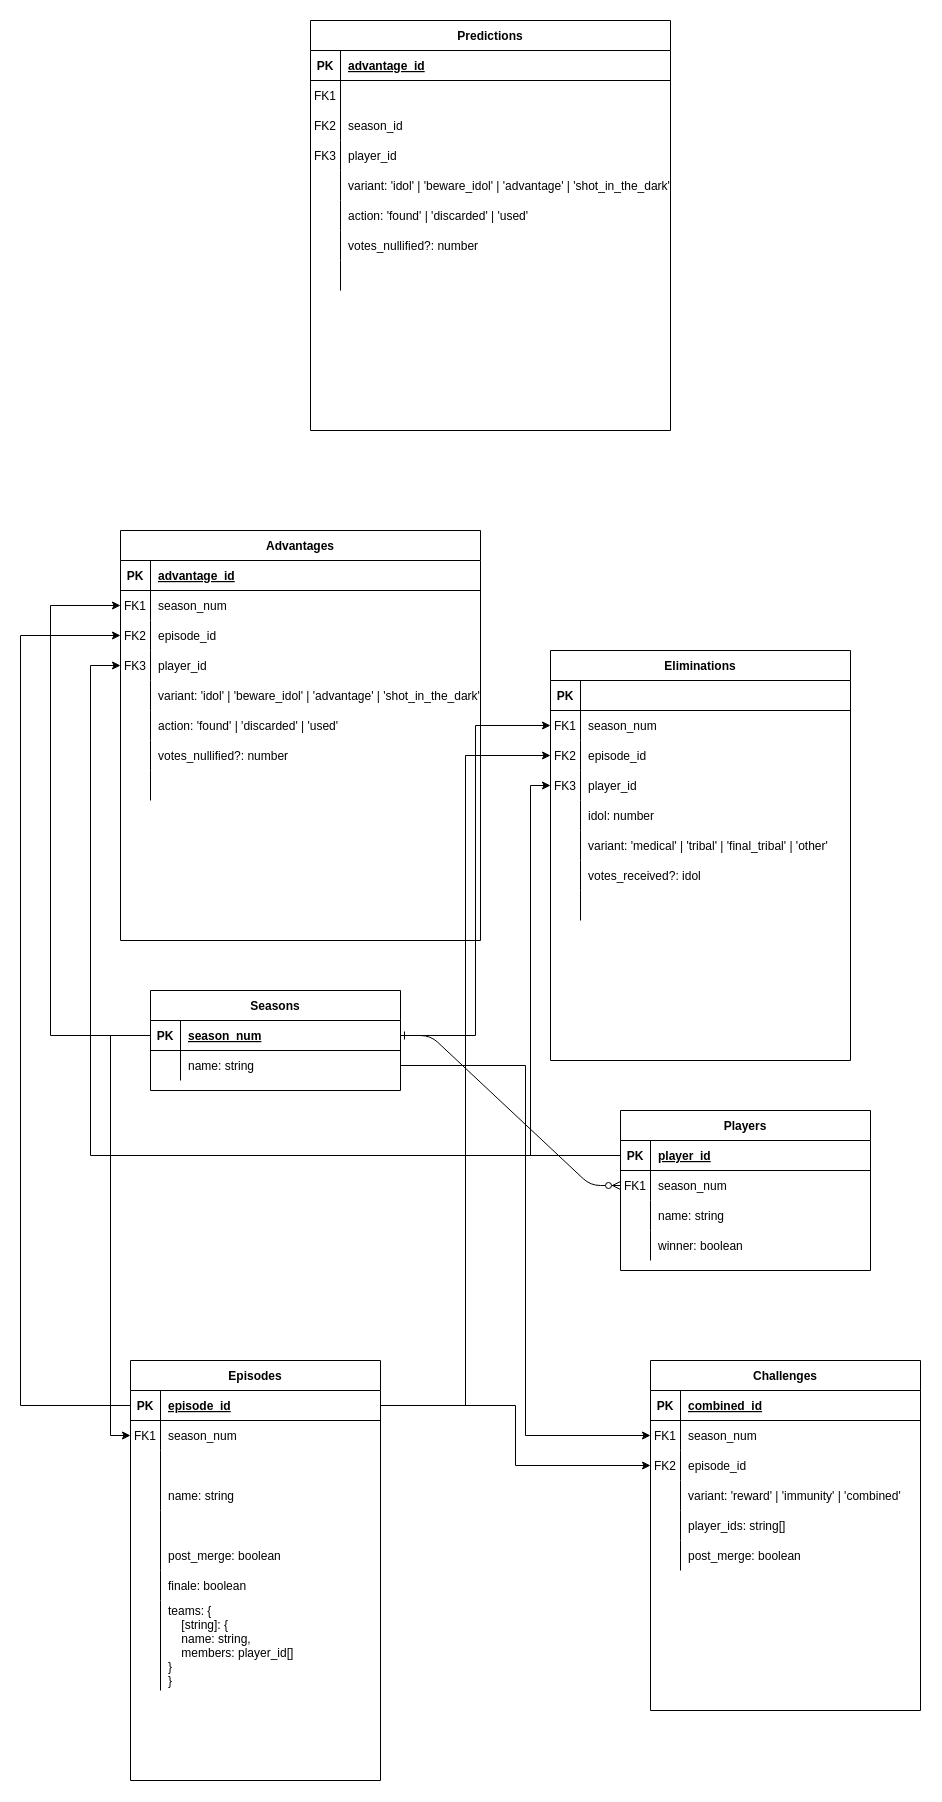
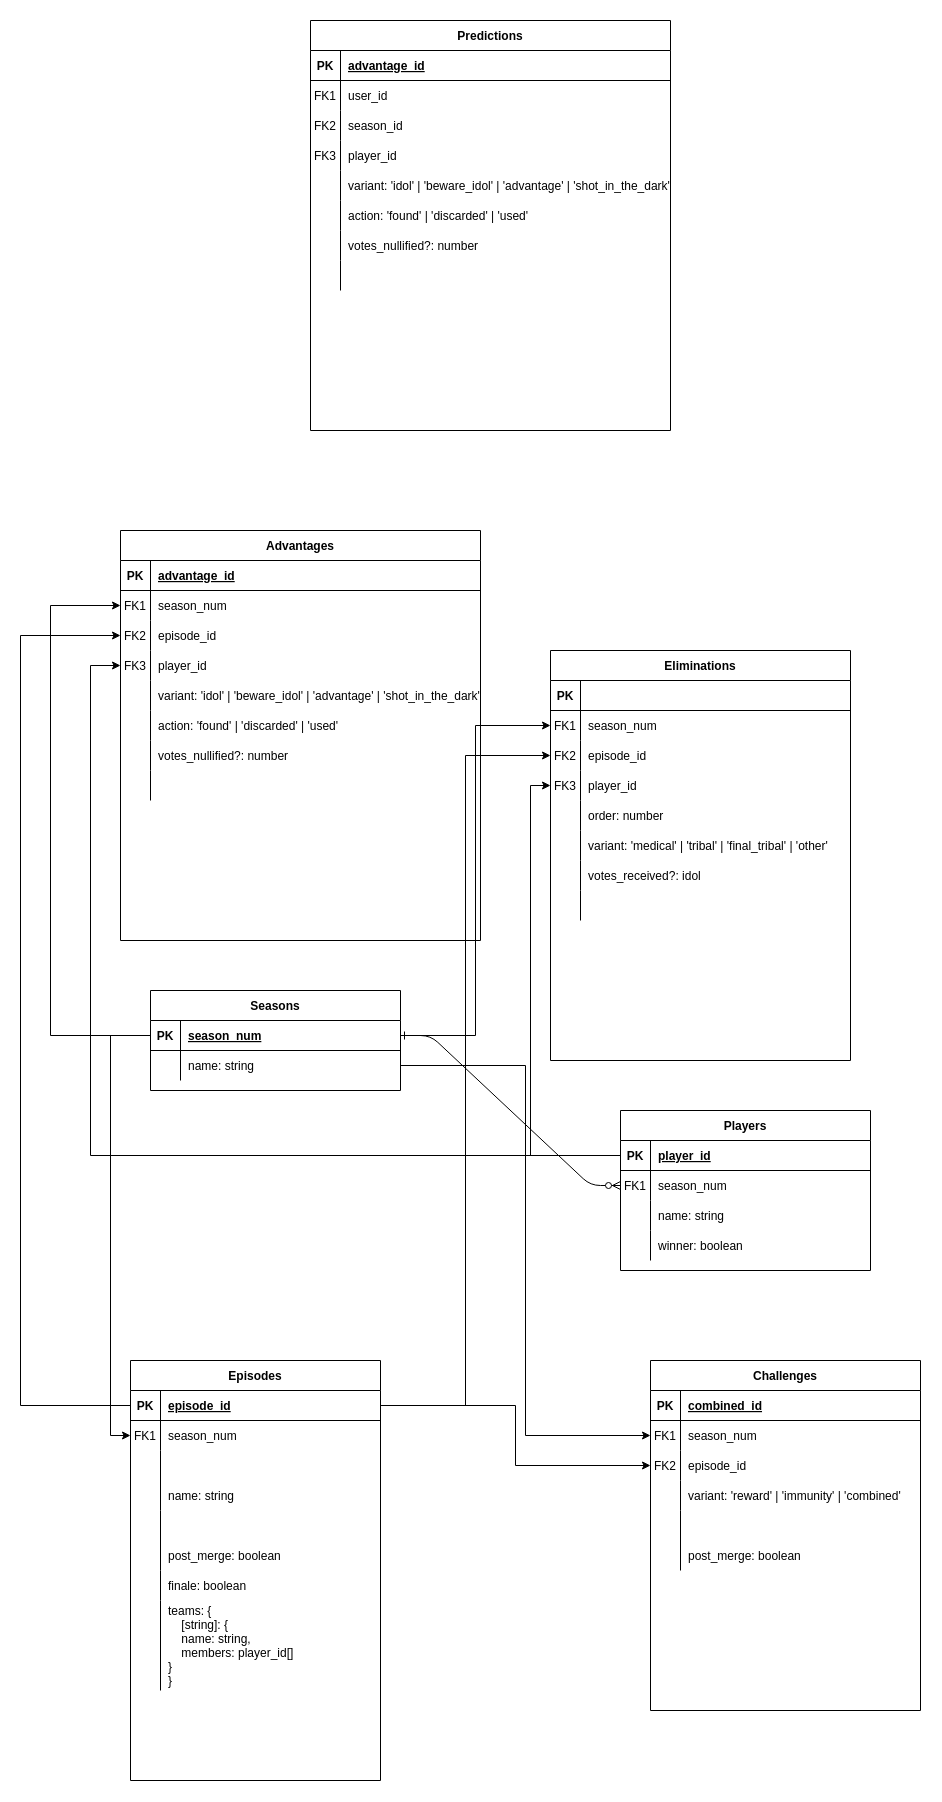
+ <mxCell id="129" value="user_id" style="shape=partialRectangle;overflow=hidden;connectable=0;fillColor=none;top=0;left=0;bottom=0;right=0;align=left;spacingLeft=6;" vertex="1" parent="127"><mxGeometry x="30" width="330" height="30" as="geometry"><mxRectangle width="330" height="30" as="alternateBounds" /></mxGeometry></mxCell>
- <mxCell id="82" value="idol: number" style="shape=partialRectangle;overflow=hidden;connectable=0;fillColor=none;top=0;left=0;bottom=0;right=0;align=left;spacingLeft=6;" parent="80" vertex="1"><mxGeometry x="30" width="270" height="30" as="geometry"><mxRectangle width="270" height="30" as="alternateBounds" /></mxGeometry></mxCell>
+ <mxCell id="82" value="order: number" style="shape=partialRectangle;overflow=hidden;connectable=0;fillColor=none;top=0;left=0;bottom=0;right=0;align=left;spacingLeft=6;" parent="80" vertex="1"><mxGeometry x="30" width="270" height="30" as="geometry"><mxRectangle width="270" height="30" as="alternateBounds" /></mxGeometry></mxCell>
- <mxCell id="31" value="player_ids: string[]" style="shape=partialRectangle;overflow=hidden;connectable=0;fillColor=none;top=0;left=0;bottom=0;right=0;align=left;spacingLeft=6;" parent="29" vertex="1"><mxGeometry x="30" width="240" height="30" as="geometry"><mxRectangle width="240" height="30" as="alternateBounds" /></mxGeometry></mxCell>
